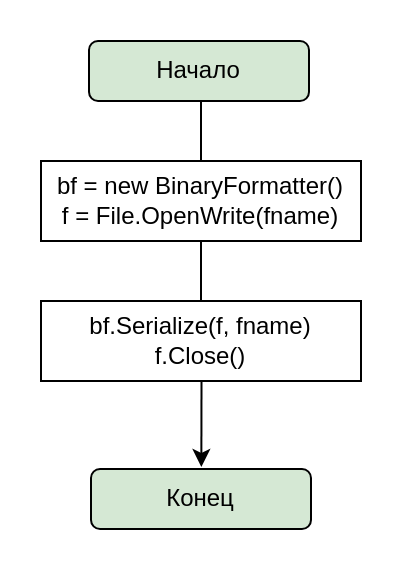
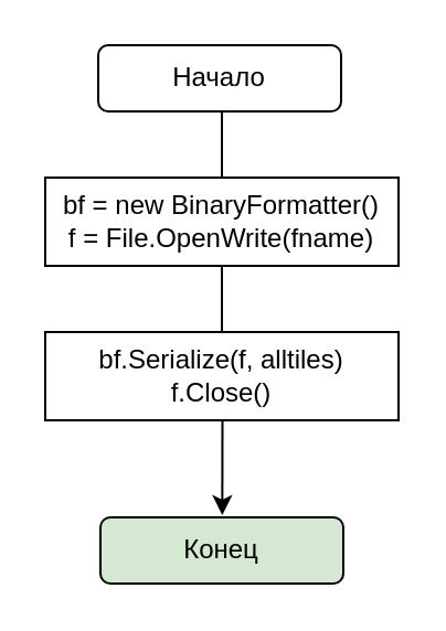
- <mxCell id="2" value="Начало" style="rounded=1;whiteSpace=wrap;html=1;fillColor=#d5e8d4;" vertex="1" parent="1"><mxGeometry x="44" y="20" width="110" height="30" as="geometry" /></mxCell>
+ <mxCell id="2" value="Начало" style="rounded=1;whiteSpace=wrap;html=1;" vertex="1" parent="1"><mxGeometry x="44" y="20" width="110" height="30" as="geometry" /></mxCell>
- <mxCell id="7" value="bf.Serialize(f, fname)&lt;br&gt;f.Close()" style="rounded=0;whiteSpace=wrap;html=1;" vertex="1" parent="1"><mxGeometry x="20" y="150" width="160" height="40" as="geometry" /></mxCell>
+ <mxCell id="7" value="bf.Serialize(f, alltiles)&lt;br&gt;f.Close()" style="rounded=0;whiteSpace=wrap;html=1;" vertex="1" parent="1"><mxGeometry x="20" y="150" width="160" height="40" as="geometry" /></mxCell>
